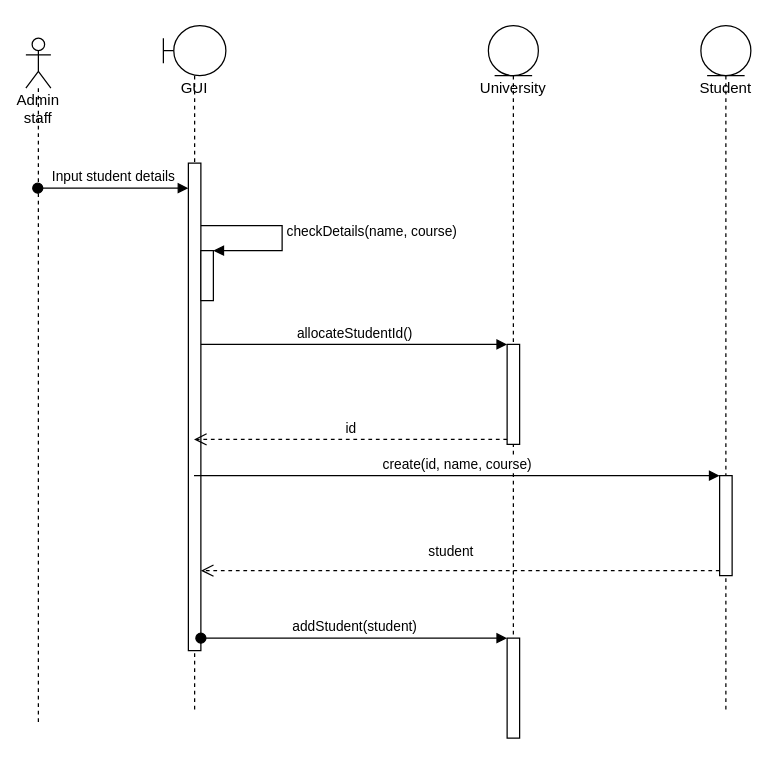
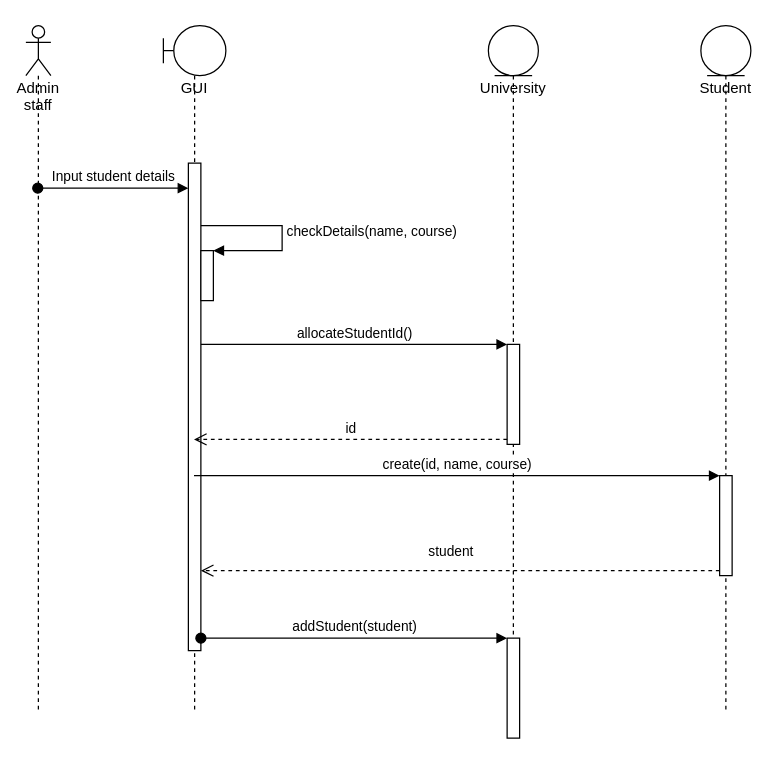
- <mxCell id="2" value="Admin staff" style="shape=umlLifeline;participant=umlActor;perimeter=lifelinePerimeter;whiteSpace=wrap;html=1;container=1;collapsible=0;recursiveResize=0;verticalAlign=top;spacingTop=36;outlineConnect=0;" parent="1" vertex="1"><mxGeometry x="20" y="30" width="20" height="550" as="geometry" /></mxCell>
+ <mxCell id="2" value="Admin staff" style="shape=umlLifeline;participant=umlActor;perimeter=lifelinePerimeter;whiteSpace=wrap;html=1;container=1;collapsible=0;recursiveResize=0;verticalAlign=top;spacingTop=36;outlineConnect=0;" parent="1" vertex="1"><mxGeometry x="20" y="20" width="20" height="550" as="geometry" /></mxCell>
